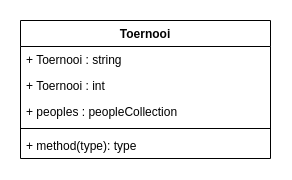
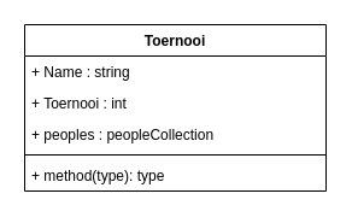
- <mxCell id="3" value="+ Toernooi : string" style="text;strokeColor=none;fillColor=none;align=left;verticalAlign=top;spacingLeft=4;spacingRight=4;overflow=hidden;rotatable=0;points=[[0,0.5],[1,0.5]];portConstraint=eastwest;" vertex="1" parent="2"><mxGeometry y="26" width="250" height="26" as="geometry" /></mxCell>
+ <mxCell id="3" value="+ Name : string" style="text;strokeColor=none;fillColor=none;align=left;verticalAlign=top;spacingLeft=4;spacingRight=4;overflow=hidden;rotatable=0;points=[[0,0.5],[1,0.5]];portConstraint=eastwest;" vertex="1" parent="2"><mxGeometry y="26" width="250" height="26" as="geometry" /></mxCell>
